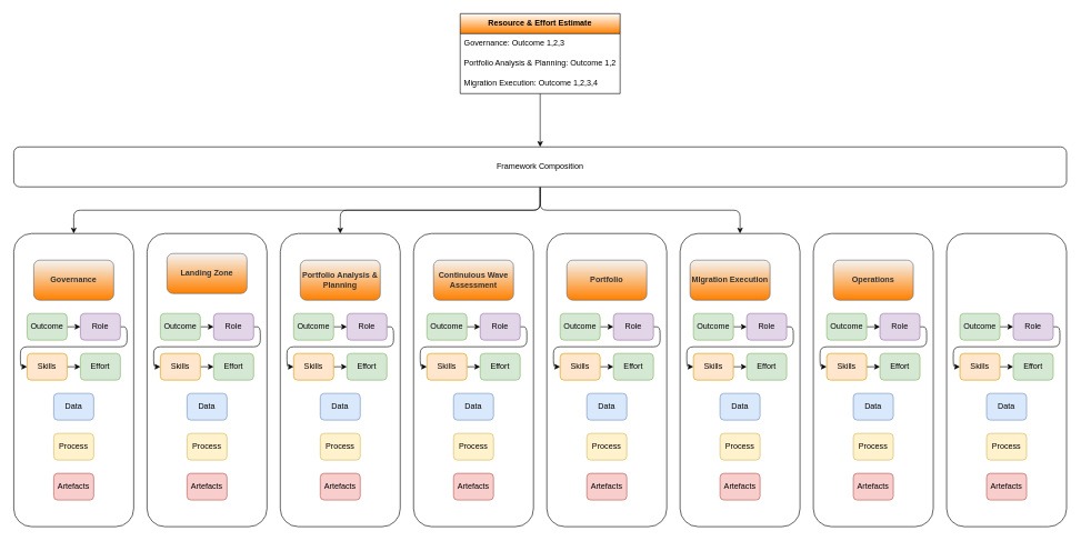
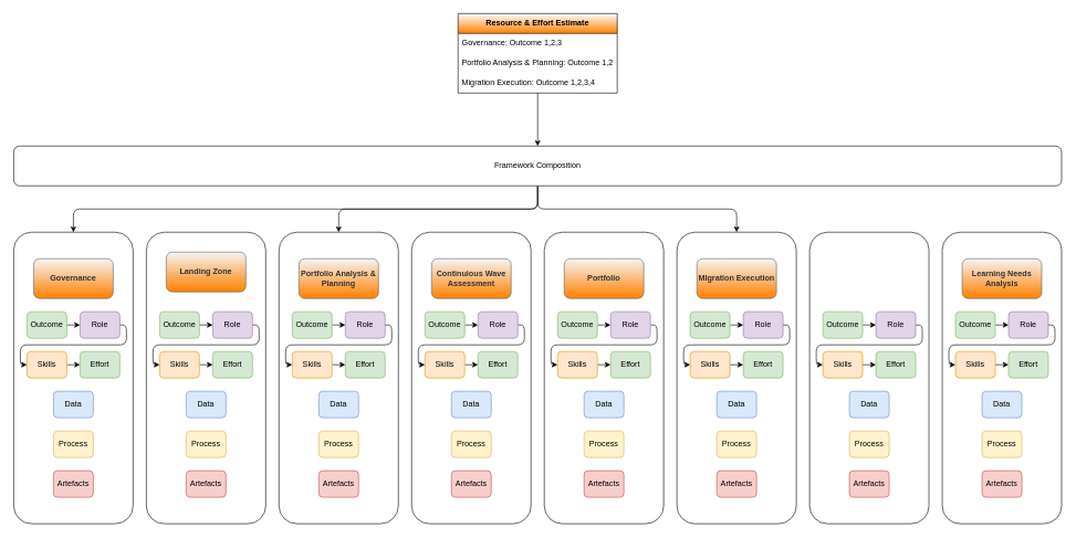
- <mxCell id="13" value="MIgration Execution" style="rounded=1;whiteSpace=wrap;html=1;fontStyle=1;fillColor=#f5f5f5;fontColor=#333333;strokeColor=#666666;gradientColor=#FF8000;" vertex="1" parent="1"><mxGeometry x="1035" y="390" width="120" height="60" as="geometry" /></mxCell>
+ <mxCell id="13" value="MIgration Execution" style="rounded=1;whiteSpace=wrap;html=1;fontStyle=1;fillColor=#f5f5f5;fontColor=#333333;strokeColor=#666666;gradientColor=#FF8000;" vertex="1" parent="1"><mxGeometry x="1050" y="390" width="120" height="60" as="geometry" /></mxCell>
- <mxCell id="10" value="Operations" style="rounded=1;whiteSpace=wrap;html=1;fontStyle=1;fillColor=#f5f5f5;fontColor=#333333;strokeColor=#666666;gradientColor=#FF8000;" vertex="1" parent="1"><mxGeometry x="1250" y="390" width="120" height="60" as="geometry" /></mxCell>
+ <mxCell id="16" value="Learning Needs Analysis" style="rounded=1;whiteSpace=wrap;html=1;fontStyle=1;fillColor=#f5f5f5;fontColor=#333333;strokeColor=#666666;gradientColor=#FF8000;" vertex="1" parent="1"><mxGeometry x="1450" y="390" width="120" height="60" as="geometry" /></mxCell>
